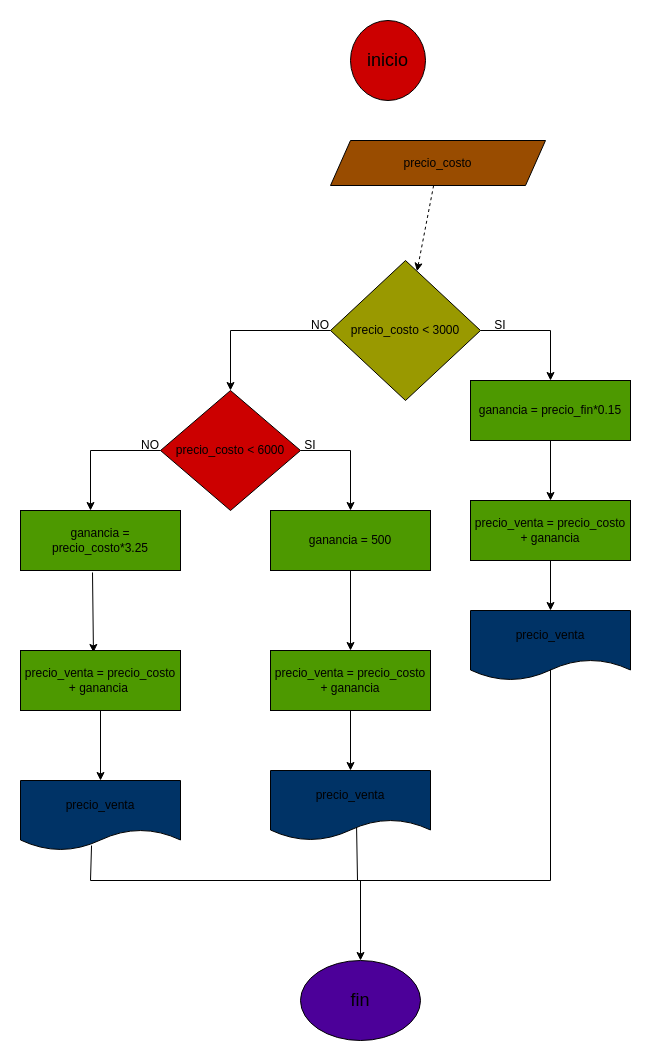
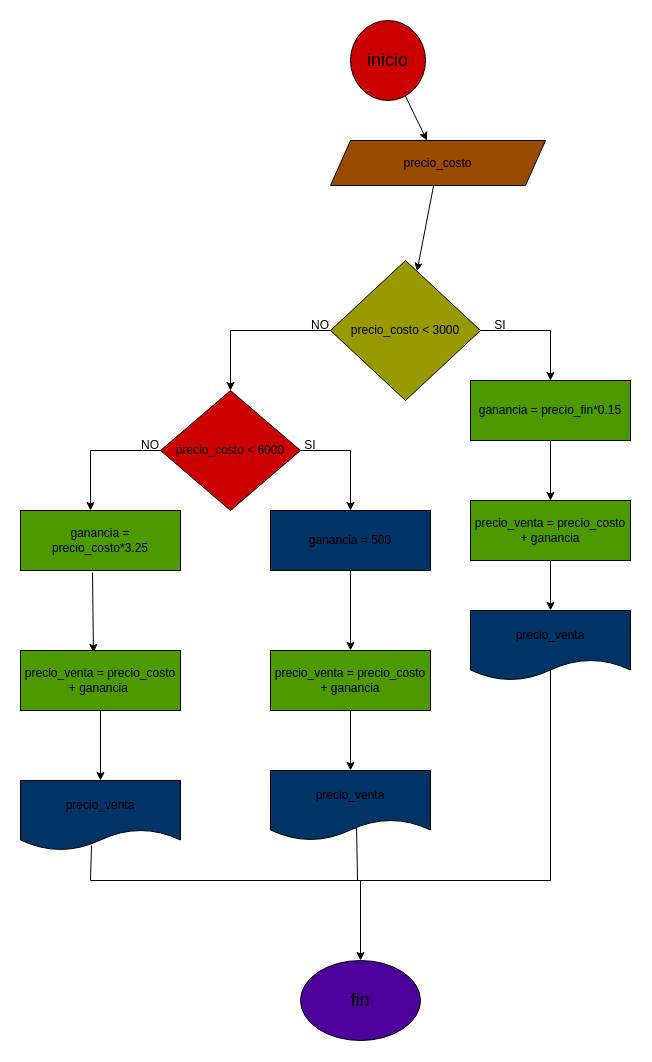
+ <mxCell id="2" value="" style="edgeStyle=none;html=1;" edge="1" parent="1" source="3" target="5"><mxGeometry relative="1" as="geometry" /></mxCell>
- <mxCell id="4" value="" style="edgeStyle=none;html=1;dashed=1;" edge="1" parent="1" source="5" target="6"><mxGeometry relative="1" as="geometry" /></mxCell>
+ <mxCell id="4" value="" style="edgeStyle=none;html=1;" edge="1" parent="1" source="5" target="6"><mxGeometry relative="1" as="geometry" /></mxCell>
- <mxCell id="20" value="ganancia = 500" style="rounded=0;whiteSpace=wrap;html=1;fillColor=#4D9900;" vertex="1" parent="1"><mxGeometry x="270" y="510" width="160" height="60" as="geometry" /></mxCell>
+ <mxCell id="20" value="ganancia = 500" style="rounded=0;whiteSpace=wrap;html=1;fillColor=#003366;" vertex="1" parent="1"><mxGeometry x="270" y="510" width="160" height="60" as="geometry" /></mxCell>
